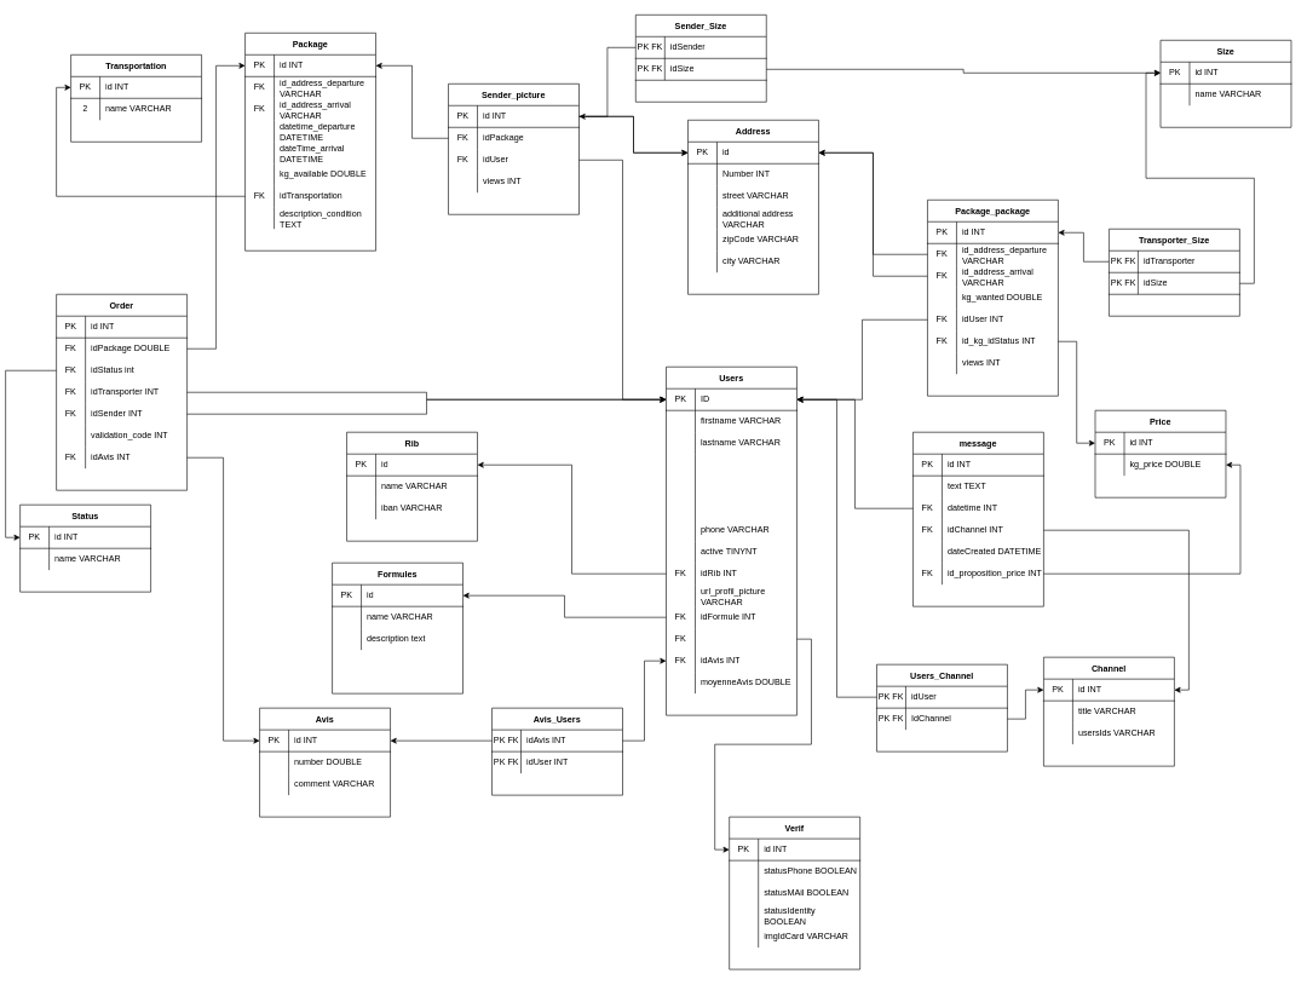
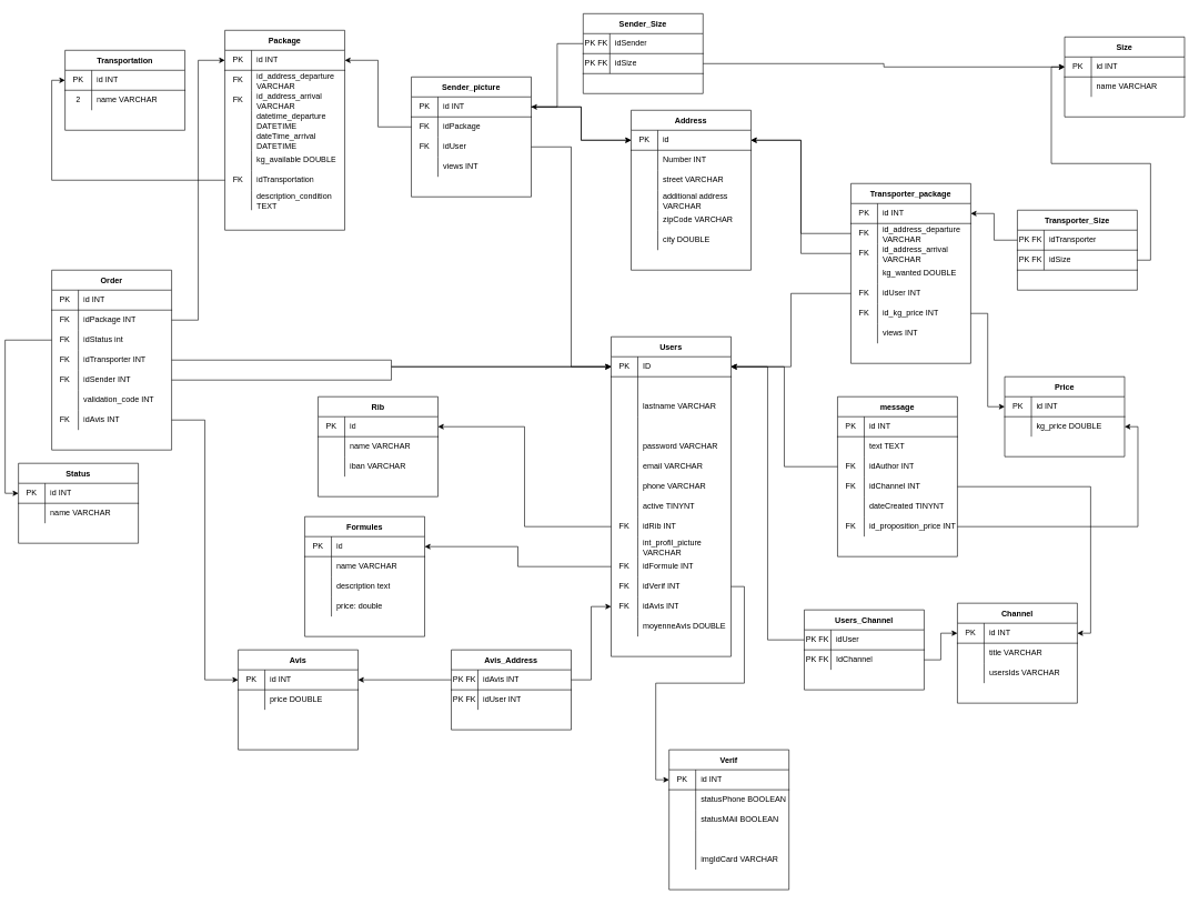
- <mxCell id="88" value="Package_package" style="shape=table;startSize=30;container=1;collapsible=0;childLayout=tableLayout;fixedRows=1;rowLines=0;fontStyle=1;align=center;" parent="1" vertex="1"><mxGeometry x="1270" y="275" width="180" height="270" as="geometry" /></mxCell>
+ <mxCell id="88" value="Transporter_package" style="shape=table;startSize=30;container=1;collapsible=0;childLayout=tableLayout;fixedRows=1;rowLines=0;fontStyle=1;align=center;" parent="1" vertex="1"><mxGeometry x="1270" y="275" width="180" height="270" as="geometry" /></mxCell>
- <mxCell id="20" value="city VARCHAR" style="shape=partialRectangle;html=1;whiteSpace=wrap;connectable=0;fillColor=none;top=0;left=0;bottom=0;right=0;align=left;spacingLeft=6;overflow=hidden;" parent="18" vertex="1"><mxGeometry x="40" width="140" height="30" as="geometry" /></mxCell>
+ <mxCell id="20" value="city DOUBLE" style="shape=partialRectangle;html=1;whiteSpace=wrap;connectable=0;fillColor=none;top=0;left=0;bottom=0;right=0;align=left;spacingLeft=6;overflow=hidden;" parent="18" vertex="1"><mxGeometry x="40" width="140" height="30" as="geometry" /></mxCell>
- <mxCell id="106" value="id_kg_idStatus INT" style="shape=partialRectangle;html=1;whiteSpace=wrap;connectable=0;fillColor=none;top=0;left=0;bottom=0;right=0;align=left;spacingLeft=6;overflow=hidden;" parent="104" vertex="1"><mxGeometry x="40" width="140" height="30" as="geometry" /></mxCell>
+ <mxCell id="106" value="id_kg_price INT" style="shape=partialRectangle;html=1;whiteSpace=wrap;connectable=0;fillColor=none;top=0;left=0;bottom=0;right=0;align=left;spacingLeft=6;overflow=hidden;" parent="104" vertex="1"><mxGeometry x="40" width="140" height="30" as="geometry" /></mxCell>
- <mxCell id="243" value="idPackage DOUBLE" style="shape=partialRectangle;html=1;whiteSpace=wrap;connectable=0;fillColor=none;top=0;left=0;bottom=0;right=0;align=left;spacingLeft=6;overflow=hidden;" parent="241" vertex="1"><mxGeometry x="40" width="140" height="30" as="geometry" /></mxCell>
+ <mxCell id="243" value="idPackage INT" style="shape=partialRectangle;html=1;whiteSpace=wrap;connectable=0;fillColor=none;top=0;left=0;bottom=0;right=0;align=left;spacingLeft=6;overflow=hidden;" parent="241" vertex="1"><mxGeometry x="40" width="140" height="30" as="geometry" /></mxCell>
- <mxCell id="27" value="firstname VARCHAR" style="shape=partialRectangle;html=1;whiteSpace=wrap;connectable=0;fillColor=none;top=0;left=0;bottom=0;right=0;align=left;spacingLeft=6;overflow=hidden;" parent="25" vertex="1"><mxGeometry x="40" width="140" height="30" as="geometry" /></mxCell>
+ <mxCell id="35" value="password VARCHAR" style="shape=partialRectangle;html=1;whiteSpace=wrap;connectable=0;fillColor=none;top=0;left=0;bottom=0;right=0;align=left;spacingLeft=6;overflow=hidden;" parent="33" vertex="1"><mxGeometry x="40" width="140" height="30" as="geometry" /></mxCell>
+ <mxCell id="38" value="email VARCHAR" style="shape=partialRectangle;html=1;whiteSpace=wrap;connectable=0;fillColor=none;top=0;left=0;bottom=0;right=0;align=left;spacingLeft=6;overflow=hidden;" parent="36" vertex="1"><mxGeometry x="40" width="140" height="30" as="geometry" /></mxCell>
- <mxCell id="171" value="datetime INT" style="shape=partialRectangle;html=1;whiteSpace=wrap;connectable=0;fillColor=none;top=0;left=0;bottom=0;right=0;align=left;spacingLeft=6;overflow=hidden;" parent="169" vertex="1"><mxGeometry x="40" width="140" height="30" as="geometry" /></mxCell>
+ <mxCell id="171" value="idAuthor INT" style="shape=partialRectangle;html=1;whiteSpace=wrap;connectable=0;fillColor=none;top=0;left=0;bottom=0;right=0;align=left;spacingLeft=6;overflow=hidden;" parent="169" vertex="1"><mxGeometry x="40" width="140" height="30" as="geometry" /></mxCell>
- <mxCell id="177" value="dateCreated DATETIME" style="shape=partialRectangle;html=1;whiteSpace=wrap;connectable=0;fillColor=none;top=0;left=0;bottom=0;right=0;align=left;spacingLeft=6;overflow=hidden;" parent="175" vertex="1"><mxGeometry x="40" width="140" height="30" as="geometry" /></mxCell>
+ <mxCell id="177" value="dateCreated TINYNT" style="shape=partialRectangle;html=1;whiteSpace=wrap;connectable=0;fillColor=none;top=0;left=0;bottom=0;right=0;align=left;spacingLeft=6;overflow=hidden;" parent="175" vertex="1"><mxGeometry x="40" width="140" height="30" as="geometry" /></mxCell>
- <mxCell id="50" value="url_profil_picture VARCHAR" style="shape=partialRectangle;html=1;whiteSpace=wrap;connectable=0;fillColor=none;top=0;left=0;bottom=0;right=0;align=left;spacingLeft=6;overflow=hidden;" parent="48" vertex="1"><mxGeometry x="40" width="140" height="30" as="geometry" /></mxCell>
+ <mxCell id="50" value="int_profil_picture VARCHAR" style="shape=partialRectangle;html=1;whiteSpace=wrap;connectable=0;fillColor=none;top=0;left=0;bottom=0;right=0;align=left;spacingLeft=6;overflow=hidden;" parent="48" vertex="1"><mxGeometry x="40" width="140" height="30" as="geometry" /></mxCell>
+ <mxCell id="56" value="idVerif INT" style="shape=partialRectangle;html=1;whiteSpace=wrap;connectable=0;fillColor=none;top=0;left=0;bottom=0;right=0;align=left;spacingLeft=6;overflow=hidden;" parent="54" vertex="1"><mxGeometry x="40" width="140" height="30" as="geometry" /></mxCell>
+ <mxCell id="86" value="price: double" style="shape=partialRectangle;html=1;whiteSpace=wrap;connectable=0;fillColor=none;top=0;left=0;bottom=0;right=0;align=left;spacingLeft=6;overflow=hidden;" parent="84" vertex="1"><mxGeometry x="40" width="140" height="30" as="geometry" /></mxCell>
- <mxCell id="297" value="Avis_Users" style="shape=table;startSize=30;container=1;collapsible=0;childLayout=tableLayout;fixedRows=1;rowLines=0;fontStyle=1;align=center;" parent="1" vertex="1"><mxGeometry x="670" y="975" width="180" height="120" as="geometry" /></mxCell>
+ <mxCell id="297" value="Avis_Address" style="shape=table;startSize=30;container=1;collapsible=0;childLayout=tableLayout;fixedRows=1;rowLines=0;fontStyle=1;align=center;" parent="1" vertex="1"><mxGeometry x="670" y="975" width="180" height="120" as="geometry" /></mxCell>
- <mxCell id="293" value="number DOUBLE" style="shape=partialRectangle;html=1;whiteSpace=wrap;connectable=0;fillColor=none;top=0;left=0;bottom=0;right=0;align=left;spacingLeft=6;overflow=hidden;" parent="291" vertex="1"><mxGeometry x="40" width="140" height="30" as="geometry" /></mxCell>
+ <mxCell id="293" value="price DOUBLE" style="shape=partialRectangle;html=1;whiteSpace=wrap;connectable=0;fillColor=none;top=0;left=0;bottom=0;right=0;align=left;spacingLeft=6;overflow=hidden;" parent="291" vertex="1"><mxGeometry x="40" width="140" height="30" as="geometry" /></mxCell>
- <mxCell id="296" value="comment VARCHAR" style="shape=partialRectangle;html=1;whiteSpace=wrap;connectable=0;fillColor=none;top=0;left=0;bottom=0;right=0;align=left;spacingLeft=6;overflow=hidden;" parent="294" vertex="1"><mxGeometry x="40" width="140" height="30" as="geometry" /></mxCell>
- <mxCell id="282" value="statusIdentity BOOLEAN" style="shape=partialRectangle;html=1;whiteSpace=wrap;connectable=0;fillColor=none;top=0;left=0;bottom=0;right=0;align=left;spacingLeft=6;overflow=hidden;" parent="280" vertex="1"><mxGeometry x="40" width="140" height="30" as="geometry" /></mxCell>
